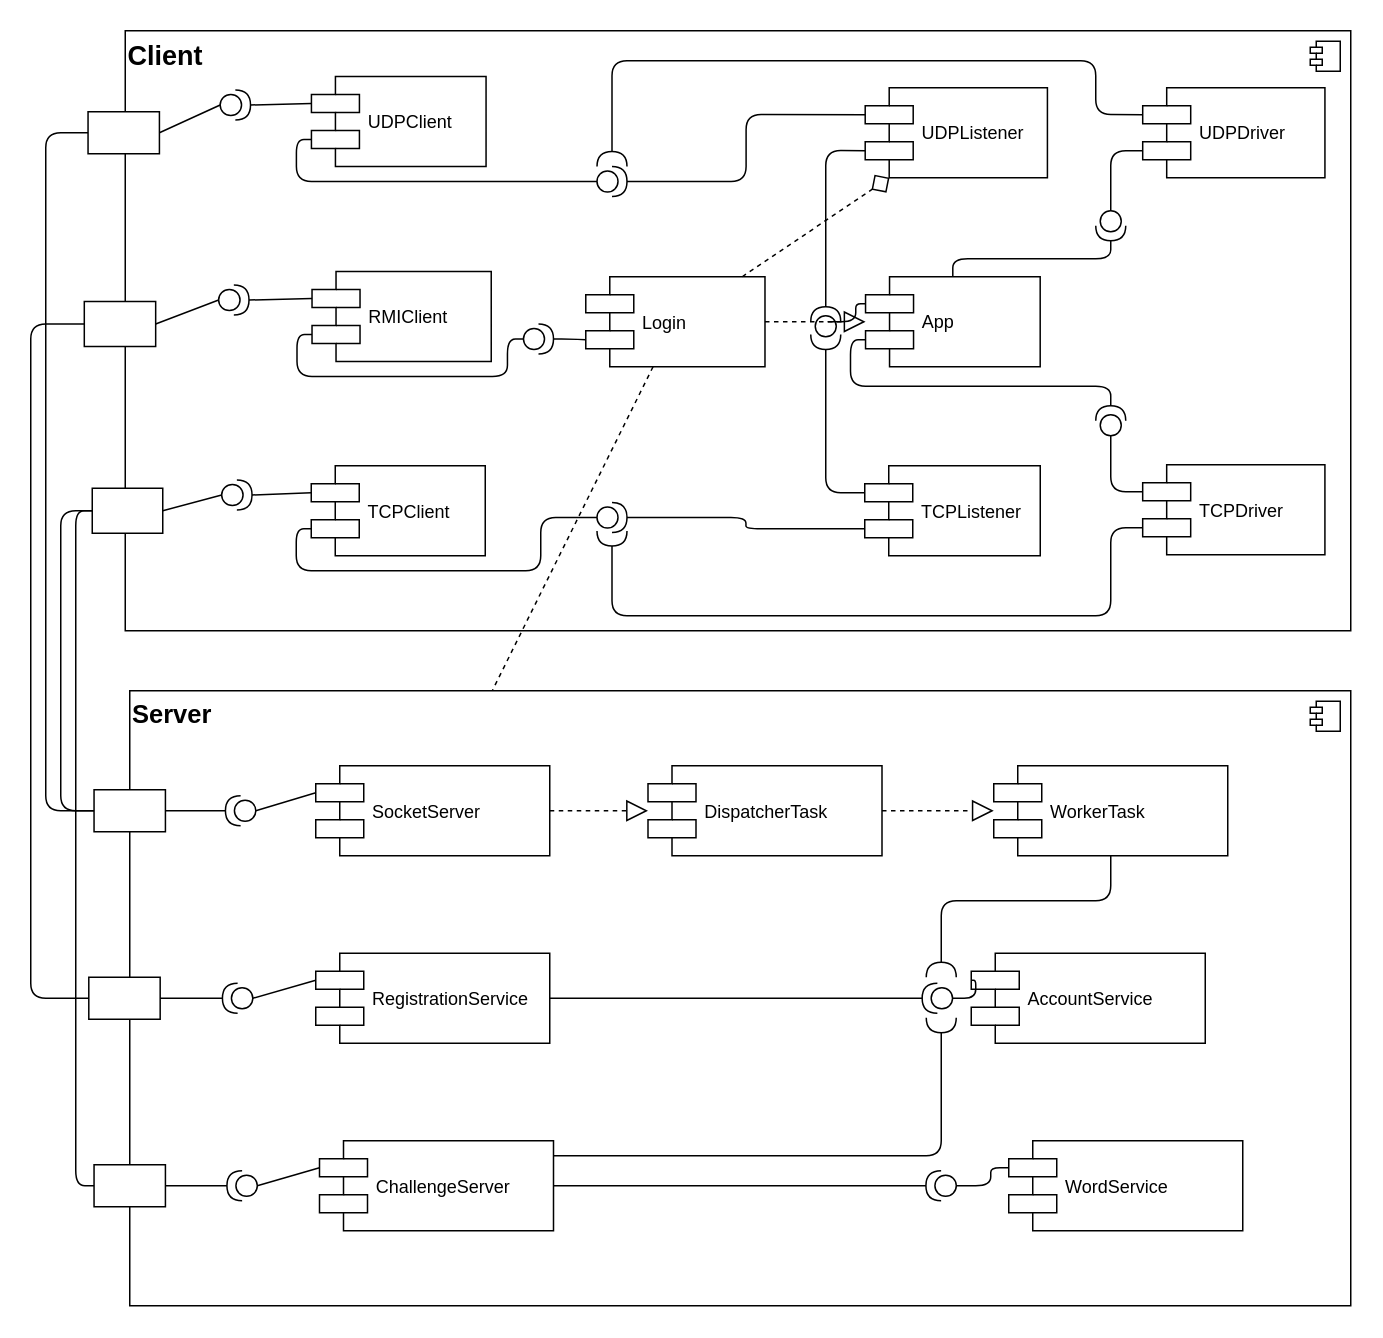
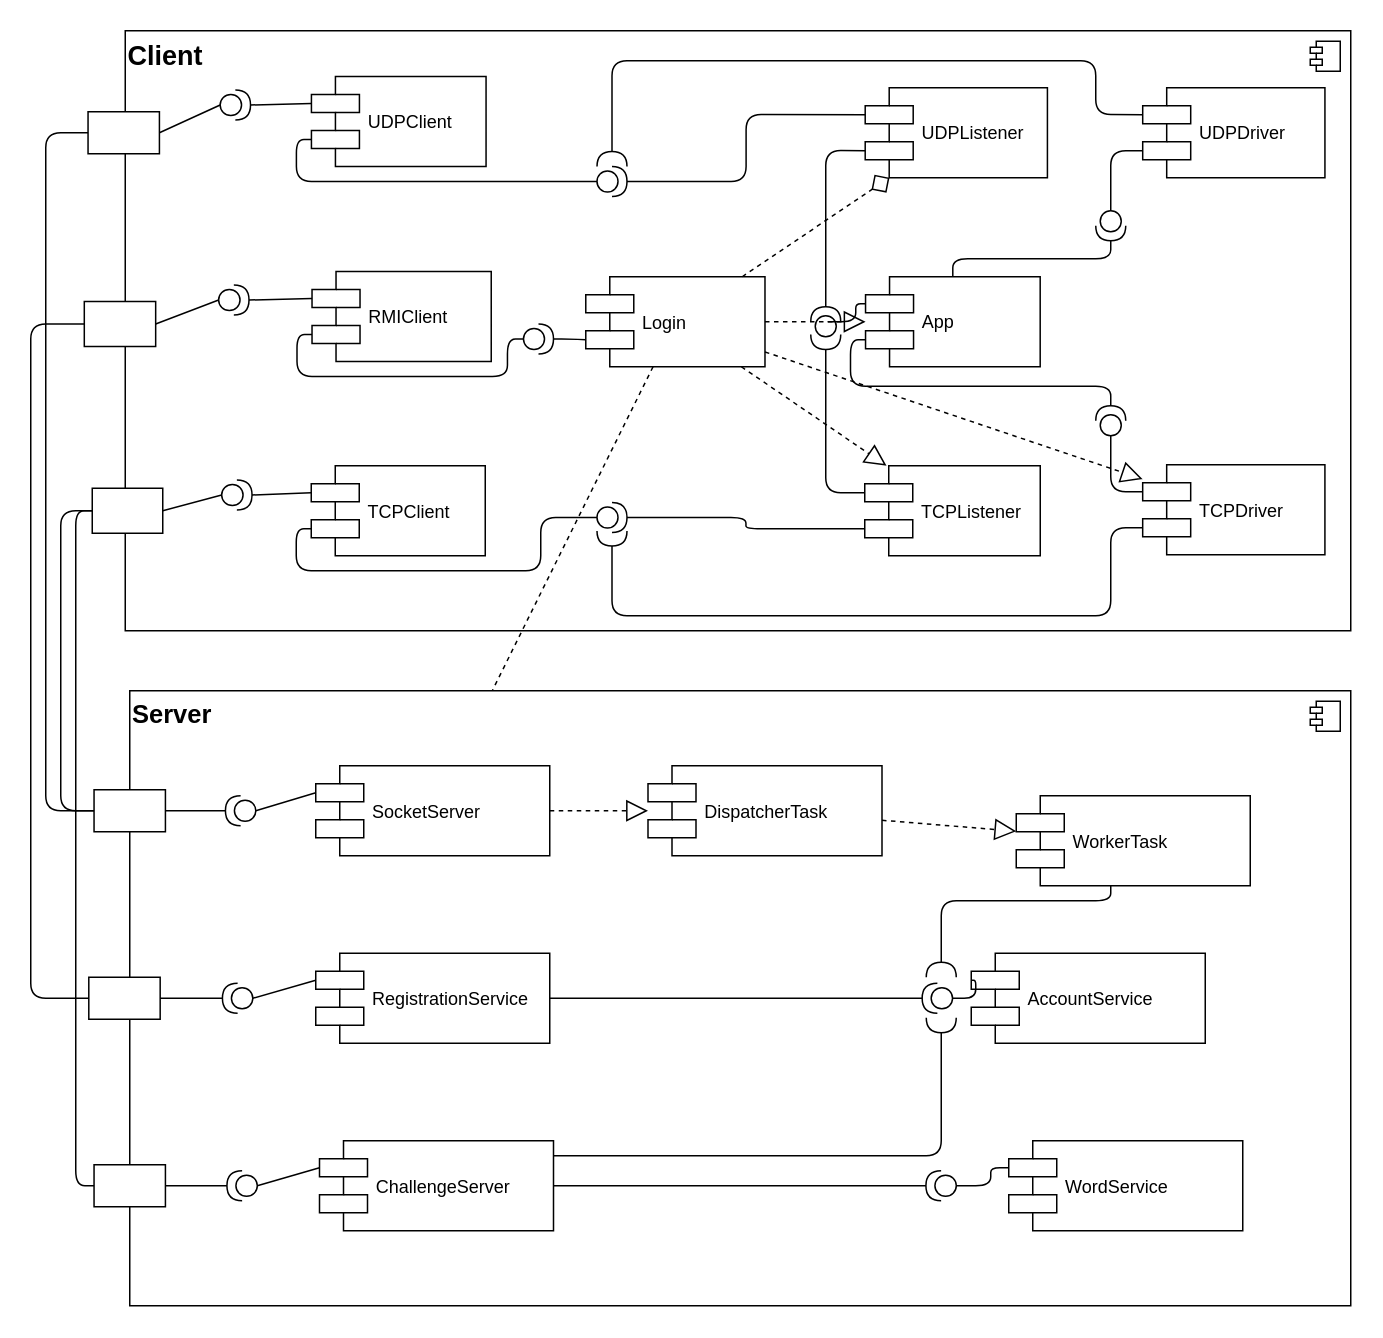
+ <mxCell id="49" value="" style="endArrow=block;dashed=1;endFill=0;endSize=12;html=1;fontSize=13;" parent="2" source="22" target="6" edge="1"><mxGeometry width="160" relative="1" as="geometry"><mxPoint x="263.986" y="190.702" as="sourcePoint" /><mxPoint x="513.298" y="108.068" as="targetPoint" /></mxGeometry></mxCell>
+ <mxCell id="51" value="" style="endArrow=block;dashed=1;endFill=0;endSize=12;html=1;fontSize=13;" parent="2" source="22" target="10" edge="1"><mxGeometry width="160" relative="1" as="geometry"><mxPoint x="283.986" y="210.702" as="sourcePoint" /><mxPoint x="533.298" y="128.068" as="targetPoint" /></mxGeometry></mxCell>
- <mxCell id="71" value="WorkerTask" style="shape=component;align=left;spacingLeft=36;" parent="54" vertex="1"><mxGeometry x="576" y="50" width="156" height="60" as="geometry" /></mxCell>
+ <mxCell id="71" value="WorkerTask" style="shape=component;align=left;spacingLeft=36;" parent="54" vertex="1"><mxGeometry x="591" y="70" width="156" height="60" as="geometry" /></mxCell>
